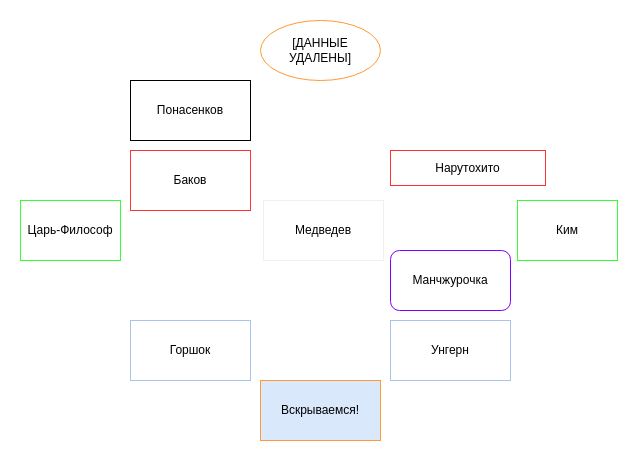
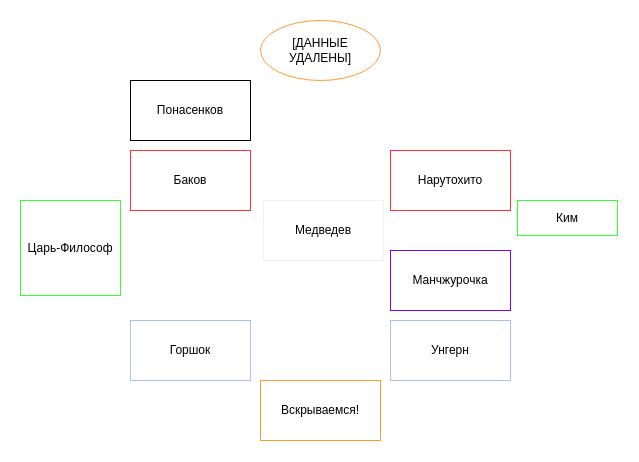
- <mxCell id="8" value="&lt;span style=&quot;white-space: normal&quot;&gt;Нарутохито&lt;/span&gt;" style="rounded=0;whiteSpace=wrap;html=1;strokeColor=#FF3333;" parent="1" vertex="1"><mxGeometry x="390" y="150" width="155" height="35" as="geometry" /></mxCell>
+ <mxCell id="8" value="&lt;span style=&quot;white-space: normal&quot;&gt;Нарутохито&lt;/span&gt;" style="rounded=0;whiteSpace=wrap;html=1;strokeColor=#FF3333;" parent="1" vertex="1"><mxGeometry x="390" y="150" width="120" height="60" as="geometry" /></mxCell>
- <mxCell id="5" value="&lt;span style=&quot;white-space: normal&quot;&gt;Царь-Философ&lt;/span&gt;" style="rounded=0;whiteSpace=wrap;html=1;perimeterSpacing=0;strokeColor=#33FF33;" parent="1" vertex="1"><mxGeometry x="20" y="200" width="100" height="60" as="geometry" /></mxCell>
+ <mxCell id="5" value="&lt;span style=&quot;white-space: normal&quot;&gt;Царь-Философ&lt;/span&gt;" style="rounded=0;whiteSpace=wrap;html=1;perimeterSpacing=0;strokeColor=#33FF33;" parent="1" vertex="1"><mxGeometry x="20" y="200" width="100" height="95" as="geometry" /></mxCell>
- <mxCell id="9" value="Ким" style="rounded=0;whiteSpace=wrap;html=1;strokeColor=#33FF33;" parent="1" vertex="1"><mxGeometry x="517" y="200" width="100" height="60" as="geometry" /></mxCell>
+ <mxCell id="9" value="Ким" style="rounded=0;whiteSpace=wrap;html=1;strokeColor=#33FF33;" parent="1" vertex="1"><mxGeometry x="517" y="200" width="100" height="35" as="geometry" /></mxCell>
- <mxCell id="12" value="&lt;span style=&quot;white-space: normal&quot;&gt;Манчжурочка&lt;/span&gt;" style="whiteSpace=wrap;html=1;strokeColor=#7F00FF;rounded=1;" parent="1" vertex="1"><mxGeometry x="390" y="250" width="120" height="60" as="geometry" /></mxCell>
+ <mxCell id="12" value="&lt;span style=&quot;white-space: normal&quot;&gt;Манчжурочка&lt;/span&gt;" style="rounded=0;whiteSpace=wrap;html=1;strokeColor=#7F00FF;" parent="1" vertex="1"><mxGeometry x="390" y="250" width="120" height="60" as="geometry" /></mxCell>
- <mxCell id="2" value="Вскрываемся!" style="rounded=0;whiteSpace=wrap;html=1;strokeColor=#FF9933;fillColor=#dae8fc;" parent="1" vertex="1"><mxGeometry x="260" y="380" width="120" height="60" as="geometry" /></mxCell>
+ <mxCell id="2" value="Вскрываемся!" style="rounded=0;whiteSpace=wrap;html=1;strokeColor=#FF9933;" parent="1" vertex="1"><mxGeometry x="260" y="380" width="120" height="60" as="geometry" /></mxCell>
